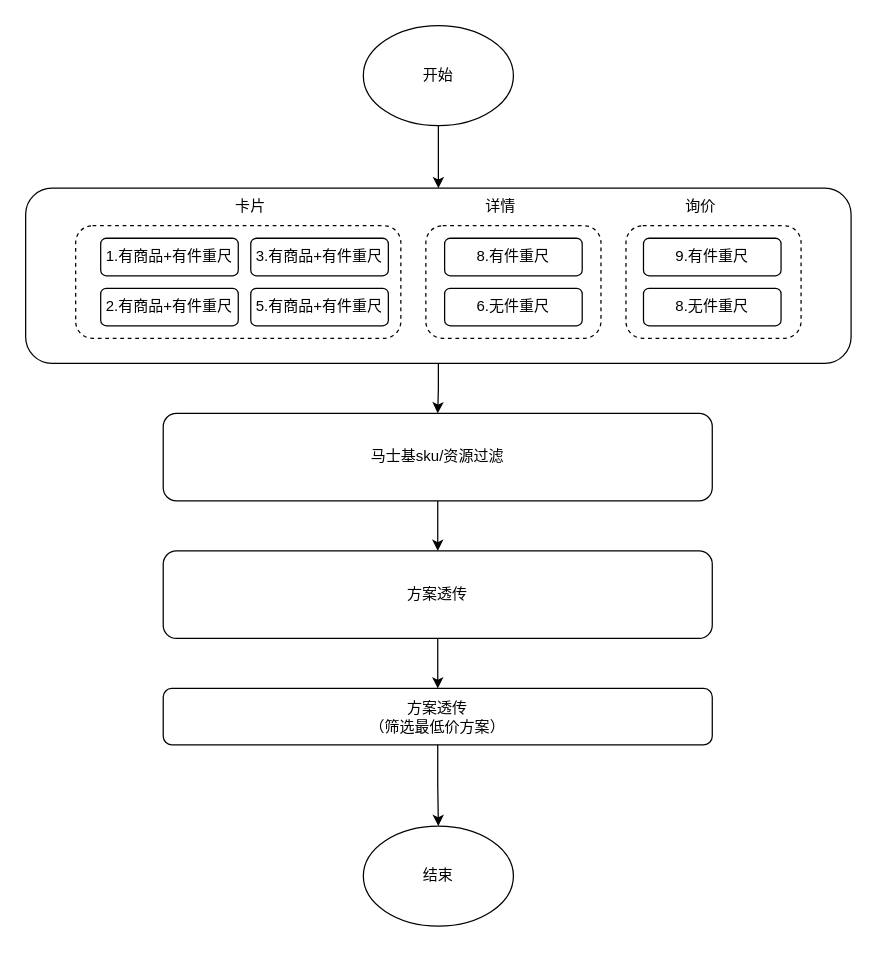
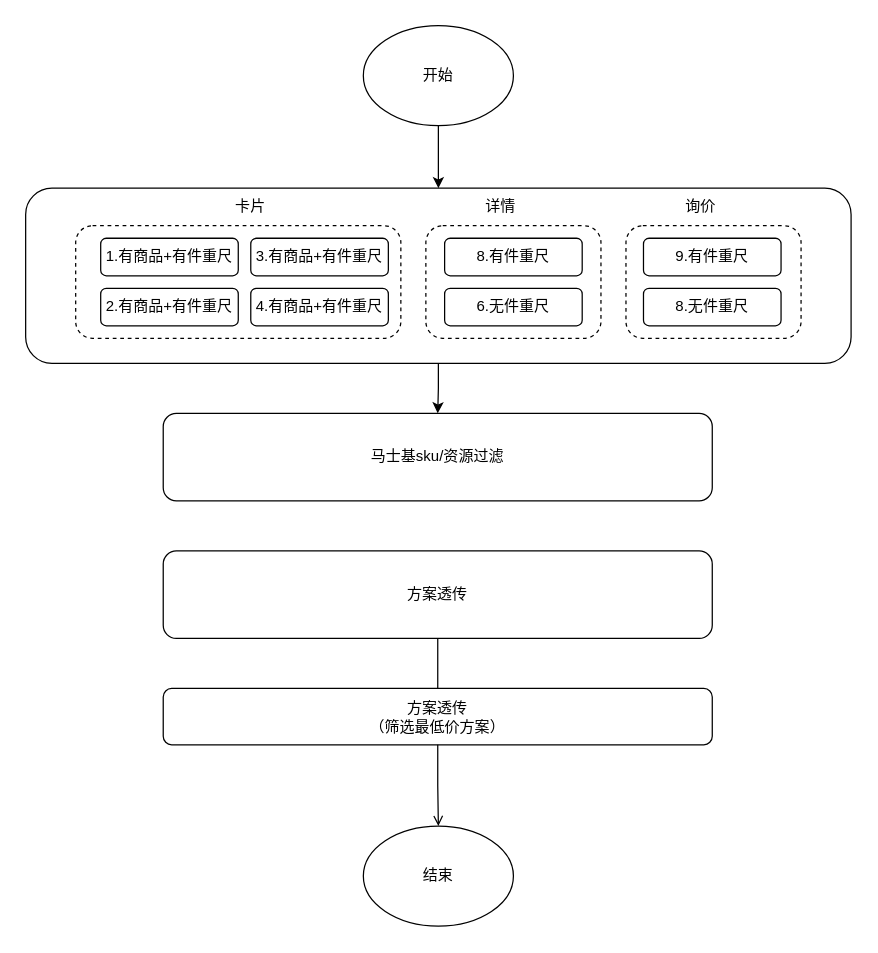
- <mxCell id="7" value="&lt;div class=&quot;lake-content&quot;&gt;&lt;span class=&quot;ne-text&quot;&gt;5.有商品+有件重尺&lt;/span&gt;&lt;/div&gt;" style="rounded=1;whiteSpace=wrap;html=1;fillColor=none;" vertex="1" parent="1"><mxGeometry x="200" y="230" width="110" height="30" as="geometry" /></mxCell>
+ <mxCell id="7" value="&lt;div class=&quot;lake-content&quot;&gt;&lt;span class=&quot;ne-text&quot;&gt;4.有商品+有件重尺&lt;/span&gt;&lt;/div&gt;" style="rounded=1;whiteSpace=wrap;html=1;fillColor=none;" vertex="1" parent="1"><mxGeometry x="200" y="230" width="110" height="30" as="geometry" /></mxCell>
- <mxCell id="18" style="edgeStyle=orthogonalEdgeStyle;rounded=0;orthogonalLoop=1;jettySize=auto;html=1;exitX=0.5;exitY=1;exitDx=0;exitDy=0;entryX=0.5;entryY=0;entryDx=0;entryDy=0;" edge="1" parent="1" source="19" target="21"><mxGeometry relative="1" as="geometry" /></mxCell>
- <mxCell id="20" style="edgeStyle=orthogonalEdgeStyle;rounded=0;orthogonalLoop=1;jettySize=auto;html=1;exitX=0.5;exitY=1;exitDx=0;exitDy=0;entryX=0.5;entryY=0;entryDx=0;entryDy=0;" edge="1" parent="1" source="21" target="23"><mxGeometry relative="1" as="geometry" /></mxCell>
+ <mxCell id="20" style="edgeStyle=orthogonalEdgeStyle;rounded=0;orthogonalLoop=1;jettySize=auto;html=1;exitX=0.5;exitY=1;exitDx=0;exitDy=0;entryX=0.5;entryY=0;entryDx=0;entryDy=0;endArrow=none;" edge="1" parent="1" source="21" target="23"><mxGeometry relative="1" as="geometry" /></mxCell>
- <mxCell id="22" value="" style="edgeStyle=orthogonalEdgeStyle;rounded=0;orthogonalLoop=1;jettySize=auto;html=1;" edge="1" parent="1" source="23" target="26"><mxGeometry relative="1" as="geometry" /></mxCell>
+ <mxCell id="22" value="" style="edgeStyle=orthogonalEdgeStyle;rounded=0;orthogonalLoop=1;jettySize=auto;html=1;endArrow=open;" edge="1" parent="1" source="23" target="26"><mxGeometry relative="1" as="geometry" /></mxCell>
